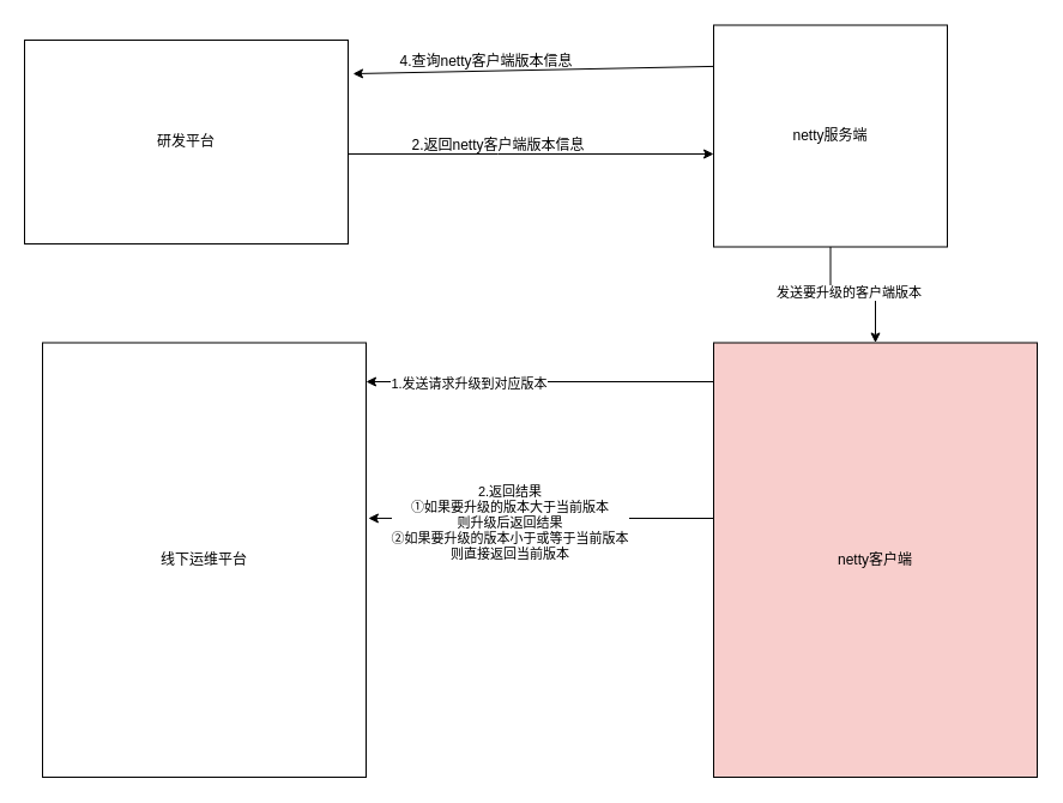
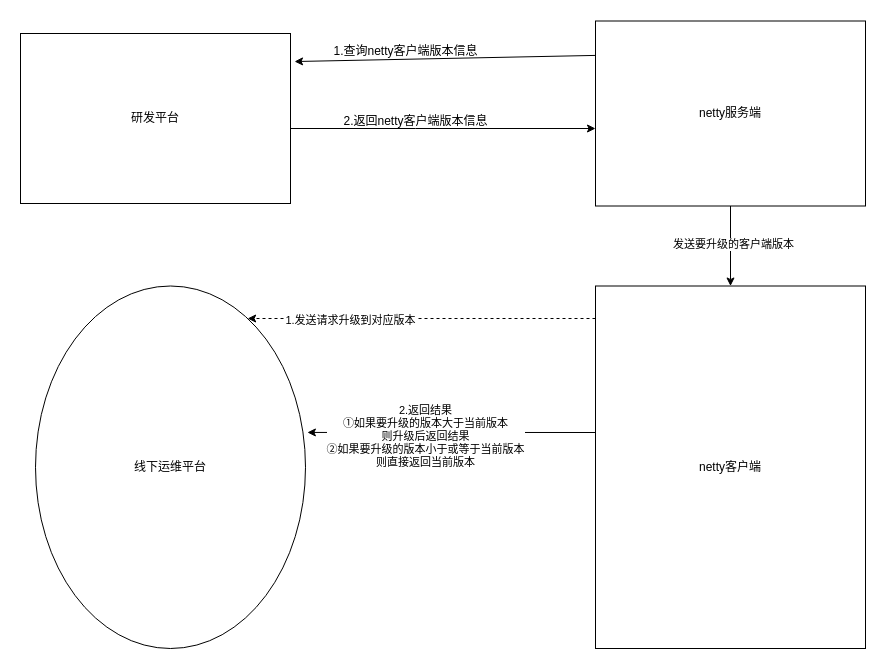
- <mxCell id="12" value="4.查询netty客户端版本信息" style="text;html=1;align=center;verticalAlign=middle;resizable=0;points=[];autosize=1;strokeColor=none;fillColor=none;" vertex="1" parent="1"><mxGeometry x="320" y="36" width="170" height="30" as="geometry" /></mxCell>
+ <mxCell id="12" value="1.查询netty客户端版本信息" style="text;html=1;align=center;verticalAlign=middle;resizable=0;points=[];autosize=1;strokeColor=none;fillColor=none;" vertex="1" parent="1"><mxGeometry x="320" y="36" width="170" height="30" as="geometry" /></mxCell>
- <mxCell id="6" value="netty服务端" style="rounded=0;whiteSpace=wrap;html=1;" vertex="1" parent="1"><mxGeometry x="595" y="20.5" width="195" height="185" as="geometry" /></mxCell>
+ <mxCell id="6" value="netty服务端" style="rounded=0;whiteSpace=wrap;html=1;" vertex="1" parent="1"><mxGeometry x="595" y="20.5" width="270" height="185" as="geometry" /></mxCell>
- <mxCell id="7" value="" style="edgeStyle=orthogonalEdgeStyle;rounded=0;orthogonalLoop=1;jettySize=auto;html=1;" edge="1" parent="1" source="9" target="10"><mxGeometry relative="1" as="geometry"><Array as="points"><mxPoint x="445" y="318" /><mxPoint x="445" y="318" /></Array></mxGeometry></mxCell>
+ <mxCell id="7" value="" style="edgeStyle=orthogonalEdgeStyle;rounded=0;orthogonalLoop=1;jettySize=auto;html=1;dashed=1;" edge="1" parent="1" source="9" target="10"><mxGeometry relative="1" as="geometry"><Array as="points"><mxPoint x="445" y="318" /><mxPoint x="445" y="318" /></Array></mxGeometry></mxCell>
- <mxCell id="10" value="线下运维平台" style="rounded=0;whiteSpace=wrap;html=1;" vertex="1" parent="1"><mxGeometry x="35" y="285.5" width="270" height="362.5" as="geometry" /></mxCell>
+ <mxCell id="10" value="线下运维平台" style="ellipse;whiteSpace=wrap;html=1;" vertex="1" parent="1"><mxGeometry x="35" y="285.5" width="270" height="362.5" as="geometry" /></mxCell>
- <mxCell id="9" value="netty客户端" style="rounded=0;whiteSpace=wrap;html=1;fillColor=#f8cecc;" vertex="1" parent="1"><mxGeometry x="595" y="285.5" width="270" height="362.5" as="geometry" /></mxCell>
+ <mxCell id="9" value="netty客户端" style="rounded=0;whiteSpace=wrap;html=1;" vertex="1" parent="1"><mxGeometry x="595" y="285.5" width="270" height="362.5" as="geometry" /></mxCell>
